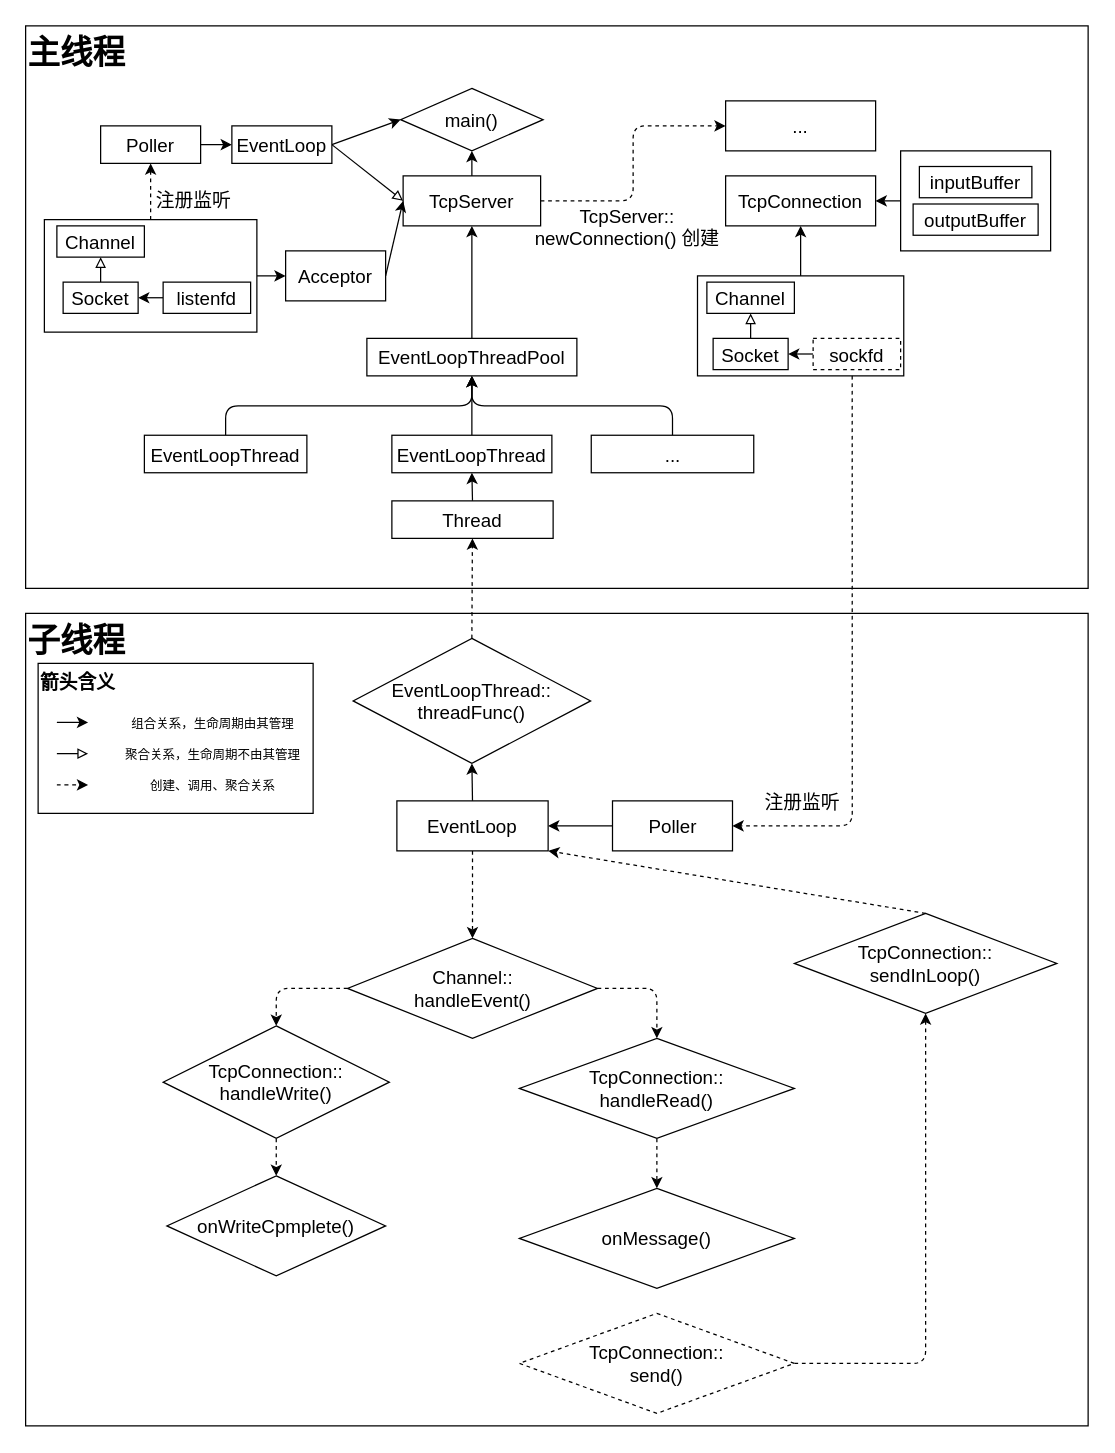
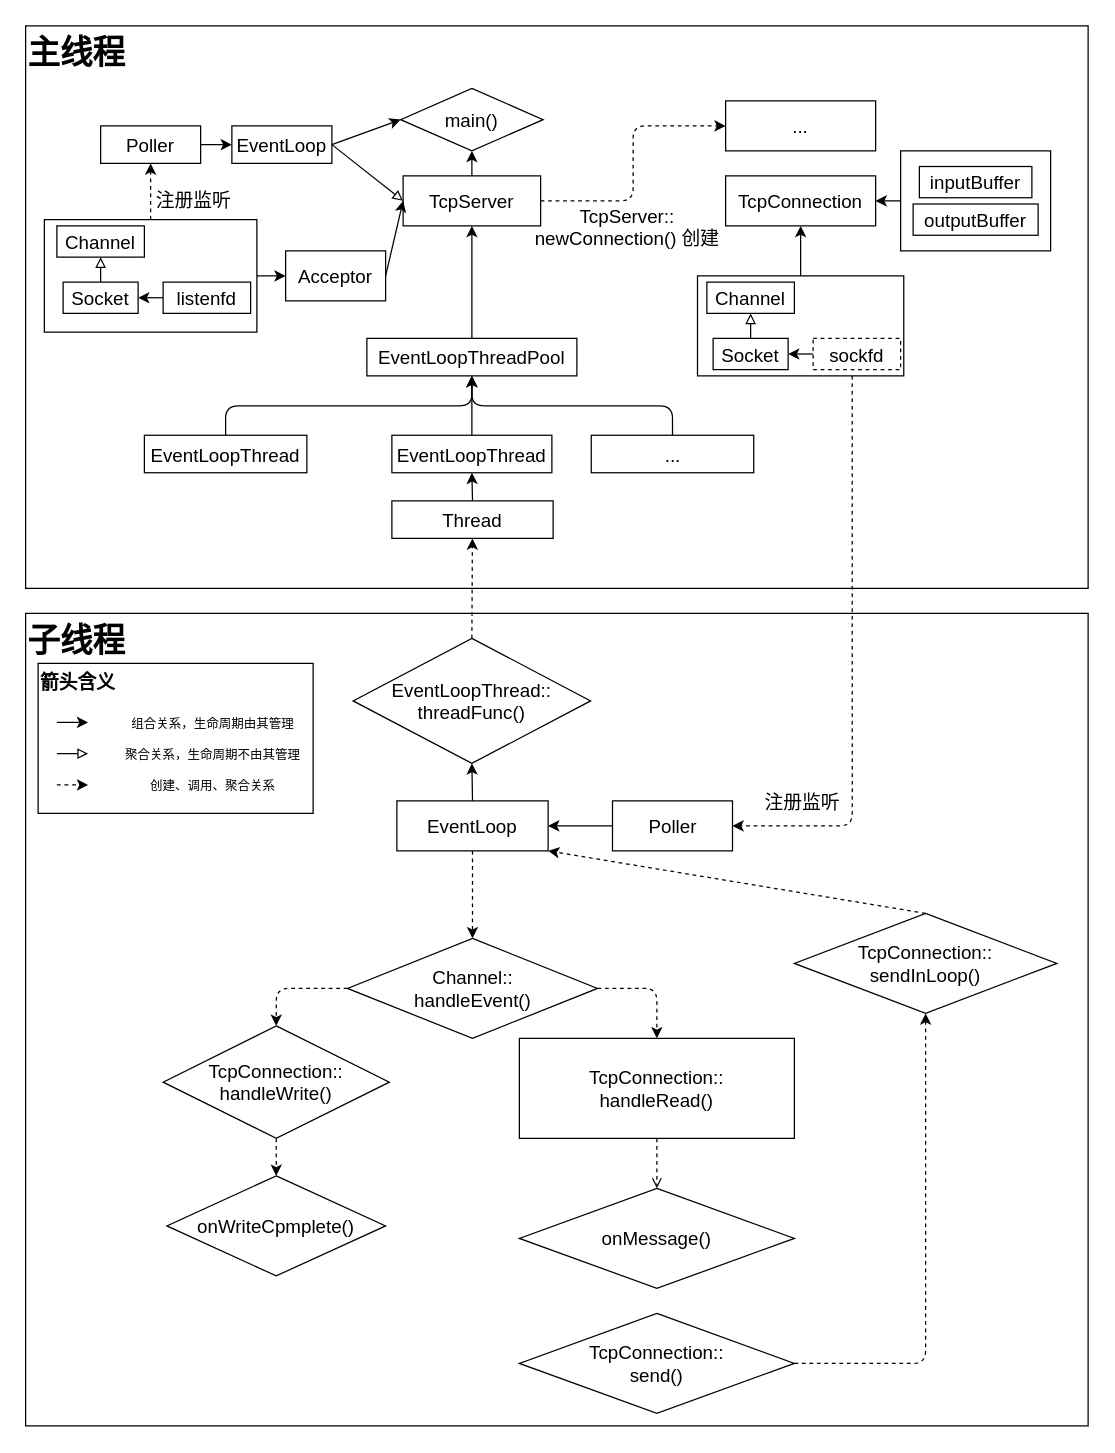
- <mxCell id="64" value="TcpConnection::&lt;br&gt;handleRead()" style="rhombus;whiteSpace=wrap;html=1;strokeColor=#000000;fontSize=15;fillColor=#FFFFFF;" parent="1" vertex="1"><mxGeometry x="415" y="830" width="220" height="80" as="geometry" /></mxCell>
+ <mxCell id="64" value="TcpConnection::&lt;br&gt;handleRead()" style="whiteSpace=wrap;html=1;strokeColor=#000000;fontSize=15;fillColor=#FFFFFF;rounded=0;" parent="1" vertex="1"><mxGeometry x="415" y="830" width="220" height="80" as="geometry" /></mxCell>
- <mxCell id="63" style="edgeStyle=orthogonalEdgeStyle;html=1;exitX=0.5;exitY=1;exitDx=0;exitDy=0;entryX=0.5;entryY=0;entryDx=0;entryDy=0;dashed=1;fontSize=15;endArrow=classic;endFill=1;elbow=vertical;" parent="1" source="64" target="66" edge="1"><mxGeometry relative="1" as="geometry" /></mxCell>
+ <mxCell id="63" style="edgeStyle=orthogonalEdgeStyle;html=1;exitX=0.5;exitY=1;exitDx=0;exitDy=0;entryX=0.5;entryY=0;entryDx=0;entryDy=0;dashed=1;fontSize=15;endArrow=open;endFill=1;elbow=vertical;" parent="1" source="64" target="66" edge="1"><mxGeometry relative="1" as="geometry" /></mxCell>
- <mxCell id="68" value="TcpConnection::&lt;br style=&quot;border-color: var(--border-color);&quot;&gt;send()" style="rhombus;whiteSpace=wrap;html=1;strokeColor=#000000;fontSize=15;fillColor=#FFFFFF;dashed=1;" parent="1" vertex="1"><mxGeometry x="415" y="1050" width="220" height="80" as="geometry" /></mxCell>
+ <mxCell id="68" value="TcpConnection::&lt;br style=&quot;border-color: var(--border-color);&quot;&gt;send()" style="rhombus;whiteSpace=wrap;html=1;strokeColor=#000000;fontSize=15;fillColor=#FFFFFF;" parent="1" vertex="1"><mxGeometry x="415" y="1050" width="220" height="80" as="geometry" /></mxCell>
